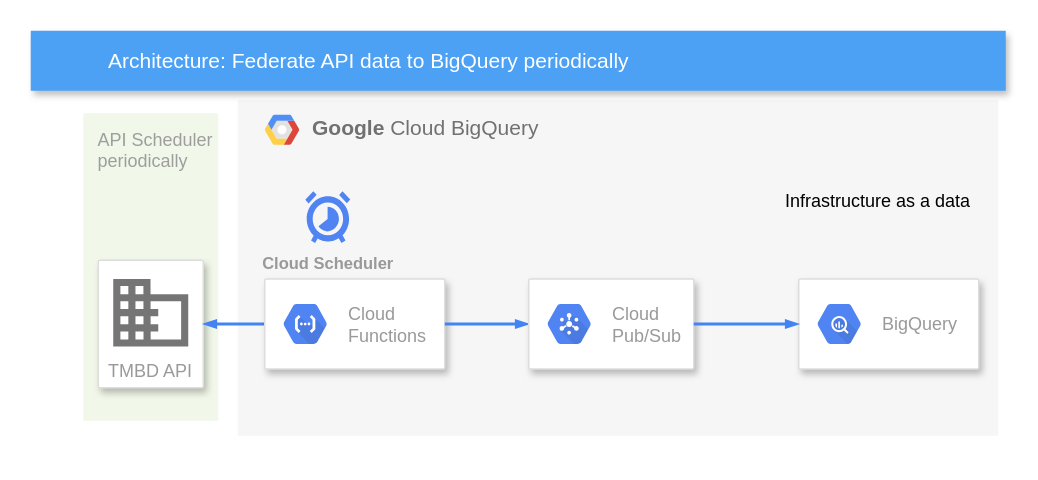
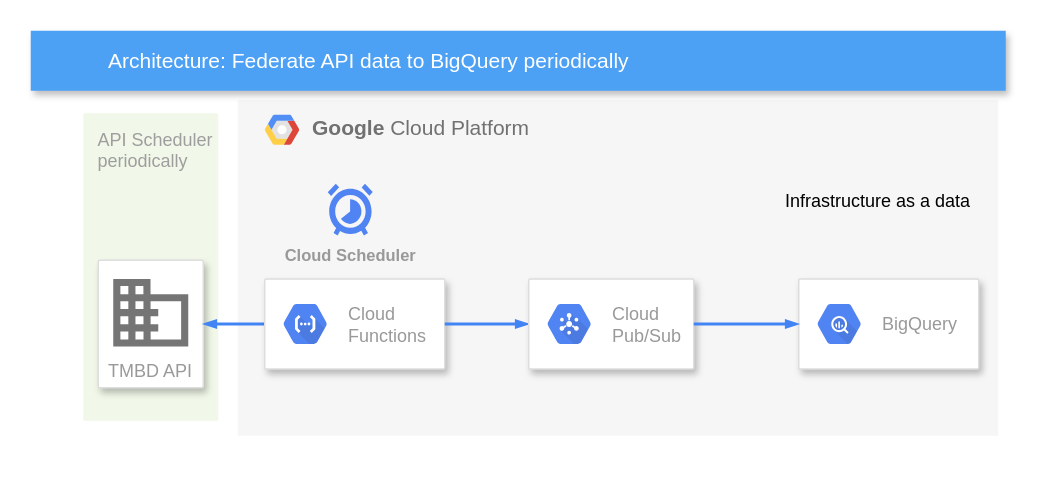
- <mxCell id="2" value="&lt;b&gt;Google &lt;/b&gt;Cloud BigQuery" style="fillColor=#F6F6F6;strokeColor=none;shadow=0;gradientColor=none;fontSize=14;align=left;spacing=10;fontColor=#717171;9E9E9E;verticalAlign=top;spacingTop=-4;fontStyle=0;spacingLeft=40;html=1;container=0;" parent="1" vertex="1"><mxGeometry x="158" y="66" width="507" height="224" as="geometry" /></mxCell>
+ <mxCell id="2" value="&lt;b&gt;Google &lt;/b&gt;Cloud Platform" style="fillColor=#F6F6F6;strokeColor=none;shadow=0;gradientColor=none;fontSize=14;align=left;spacing=10;fontColor=#717171;9E9E9E;verticalAlign=top;spacingTop=-4;fontStyle=0;spacingLeft=40;html=1;container=0;" parent="1" vertex="1"><mxGeometry x="158" y="66" width="507" height="224" as="geometry" /></mxCell>
- <mxCell id="5" value="Cloud Scheduler" style="html=1;fillColor=#5184F3;strokeColor=none;verticalAlign=top;labelPosition=center;verticalLabelPosition=bottom;align=center;fontSize=11;fontStyle=1;fontColor=#999999;shape=mxgraph.gcp2.cloud_scheduler" parent="1" vertex="1"><mxGeometry x="203" y="127" width="30" height="34.5" as="geometry" /></mxCell>
+ <mxCell id="5" value="Cloud Scheduler" style="html=1;fillColor=#5184F3;strokeColor=none;verticalAlign=top;labelPosition=center;verticalLabelPosition=bottom;align=center;fontSize=11;fontStyle=1;fontColor=#999999;shape=mxgraph.gcp2.cloud_scheduler" parent="1" vertex="1"><mxGeometry x="218" y="122" width="30" height="34.5" as="geometry" /></mxCell>
